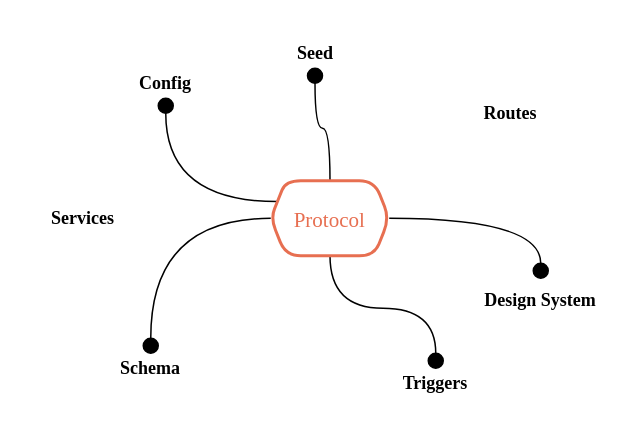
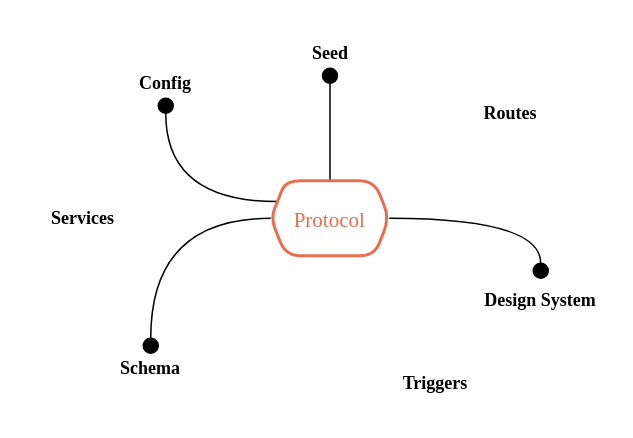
- <mxCell id="12" value="&lt;b&gt;Seed&lt;/b&gt;" style="text;html=1;strokeColor=none;fillColor=none;align=center;verticalAlign=middle;whiteSpace=wrap;rounded=0;fontFamily=Space Grotesk;" parent="1" vertex="1"><mxGeometry x="179.5" y="20" width="60" height="30" as="geometry" /></mxCell>
+ <mxCell id="12" value="&lt;b&gt;Seed&lt;/b&gt;" style="text;html=1;strokeColor=none;fillColor=none;align=center;verticalAlign=middle;whiteSpace=wrap;rounded=0;fontFamily=Space Grotesk;" parent="1" vertex="1"><mxGeometry x="189.5" y="20" width="60" height="30" as="geometry" /></mxCell>
- <mxCell id="3" style="edgeStyle=orthogonalEdgeStyle;rounded=0;orthogonalLoop=1;jettySize=auto;html=1;exitX=0.5;exitY=1;exitDx=0;exitDy=0;entryX=0.5;entryY=0;entryDx=0;entryDy=0;curved=1;endSize=10;endArrow=oval;endFill=1;" parent="1" source="7" target="13" edge="1"><mxGeometry relative="1" as="geometry" /></mxCell>
